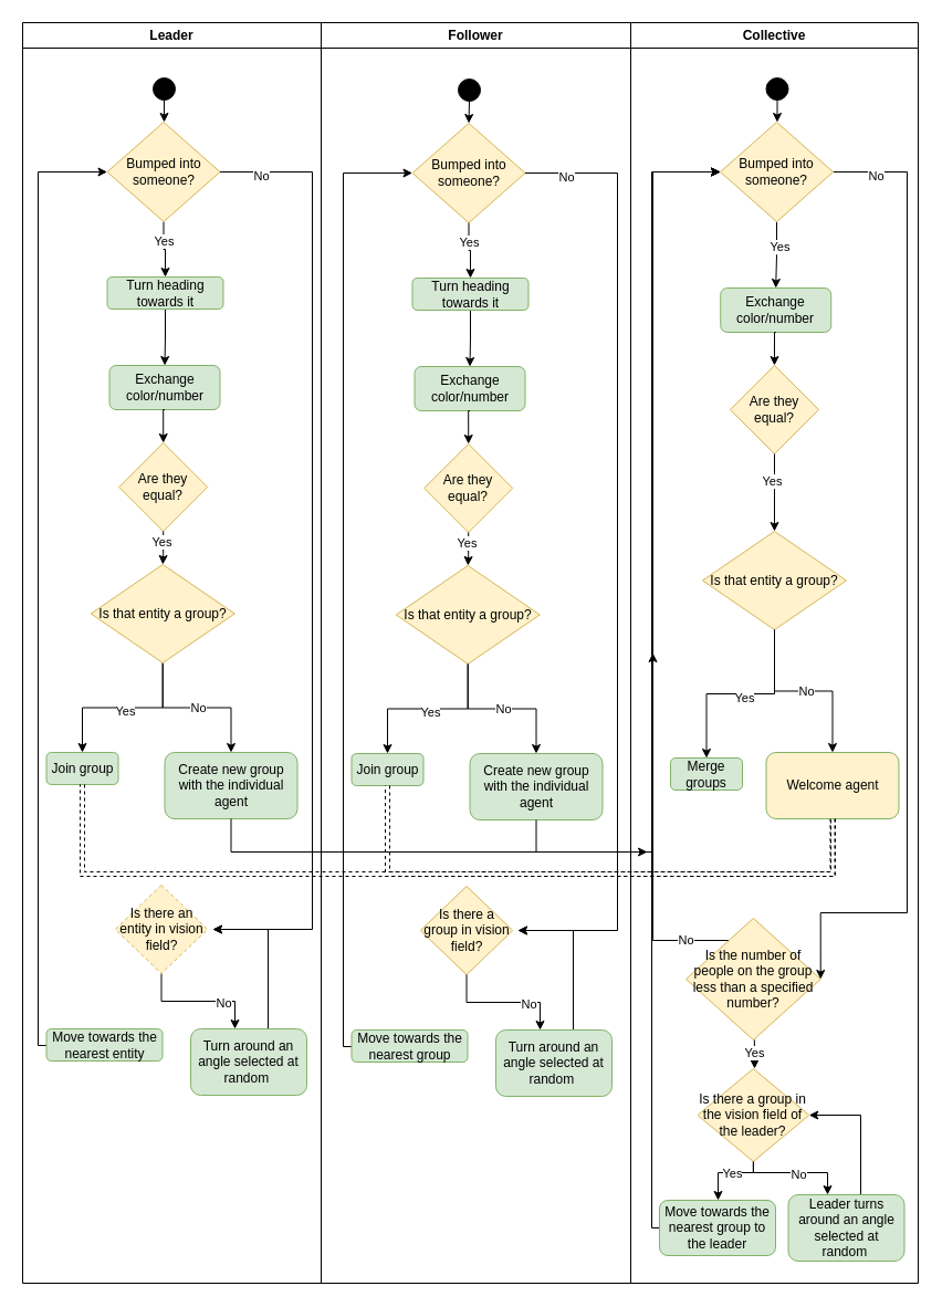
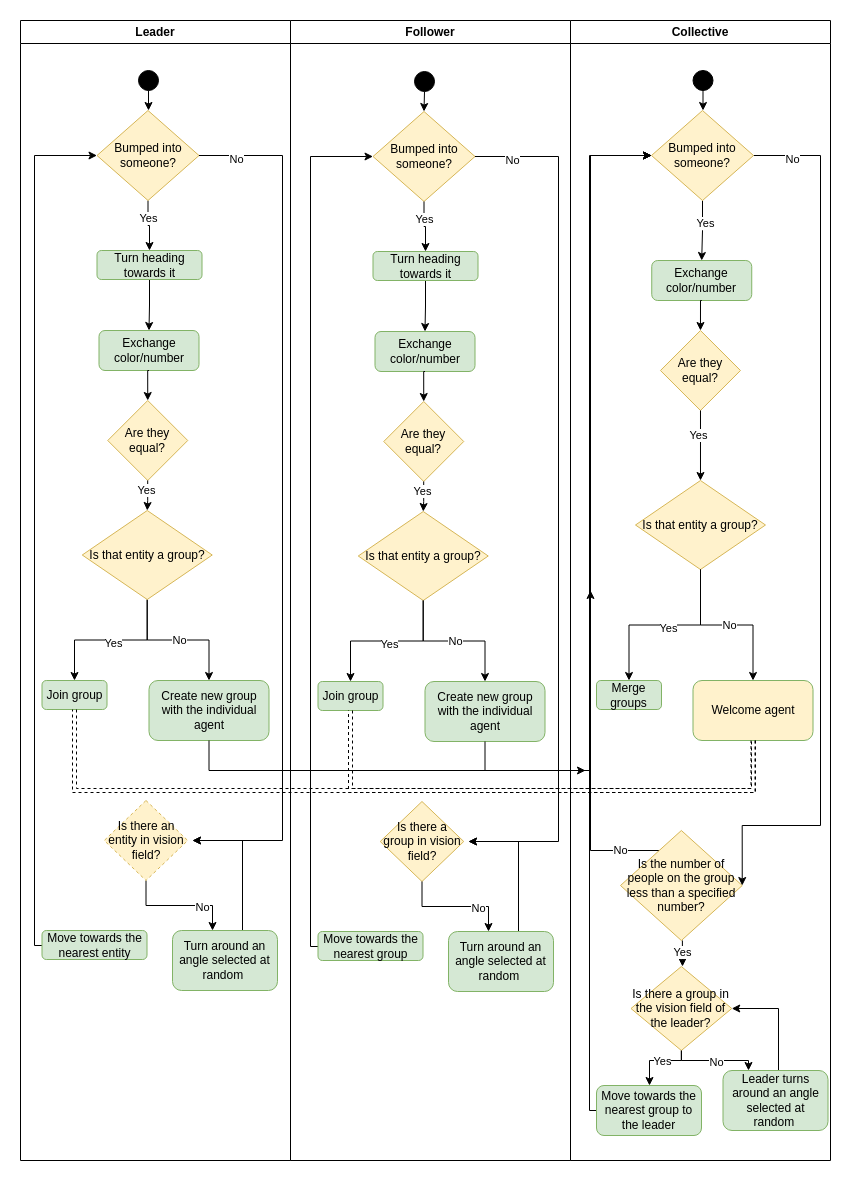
- <mxCell id="73" value="Merge groups" style="rounded=1;whiteSpace=wrap;html=1;fillColor=#d5e8d4;strokeColor=#82b366;" vertex="1" parent="60"><mxGeometry x="36" y="665" width="65" height="29" as="geometry" /></mxCell>
+ <mxCell id="73" value="Merge groups" style="rounded=1;whiteSpace=wrap;html=1;fillColor=#d5e8d4;strokeColor=#82b366;" vertex="1" parent="60"><mxGeometry x="26" y="660" width="65" height="29" as="geometry" /></mxCell>
- <mxCell id="91" value="Leader turns around an angle selected at random&amp;nbsp;" style="rounded=1;whiteSpace=wrap;html=1;fillColor=#d5e8d4;strokeColor=#82b366;" vertex="1" parent="60"><mxGeometry x="142.5" y="1060" width="105" height="60" as="geometry" /></mxCell>
+ <mxCell id="91" value="Leader turns around an angle selected at random&amp;nbsp;" style="rounded=1;whiteSpace=wrap;html=1;fillColor=#d5e8d4;strokeColor=#82b366;" vertex="1" parent="60"><mxGeometry x="152.5" y="1050" width="105" height="60" as="geometry" /></mxCell>
